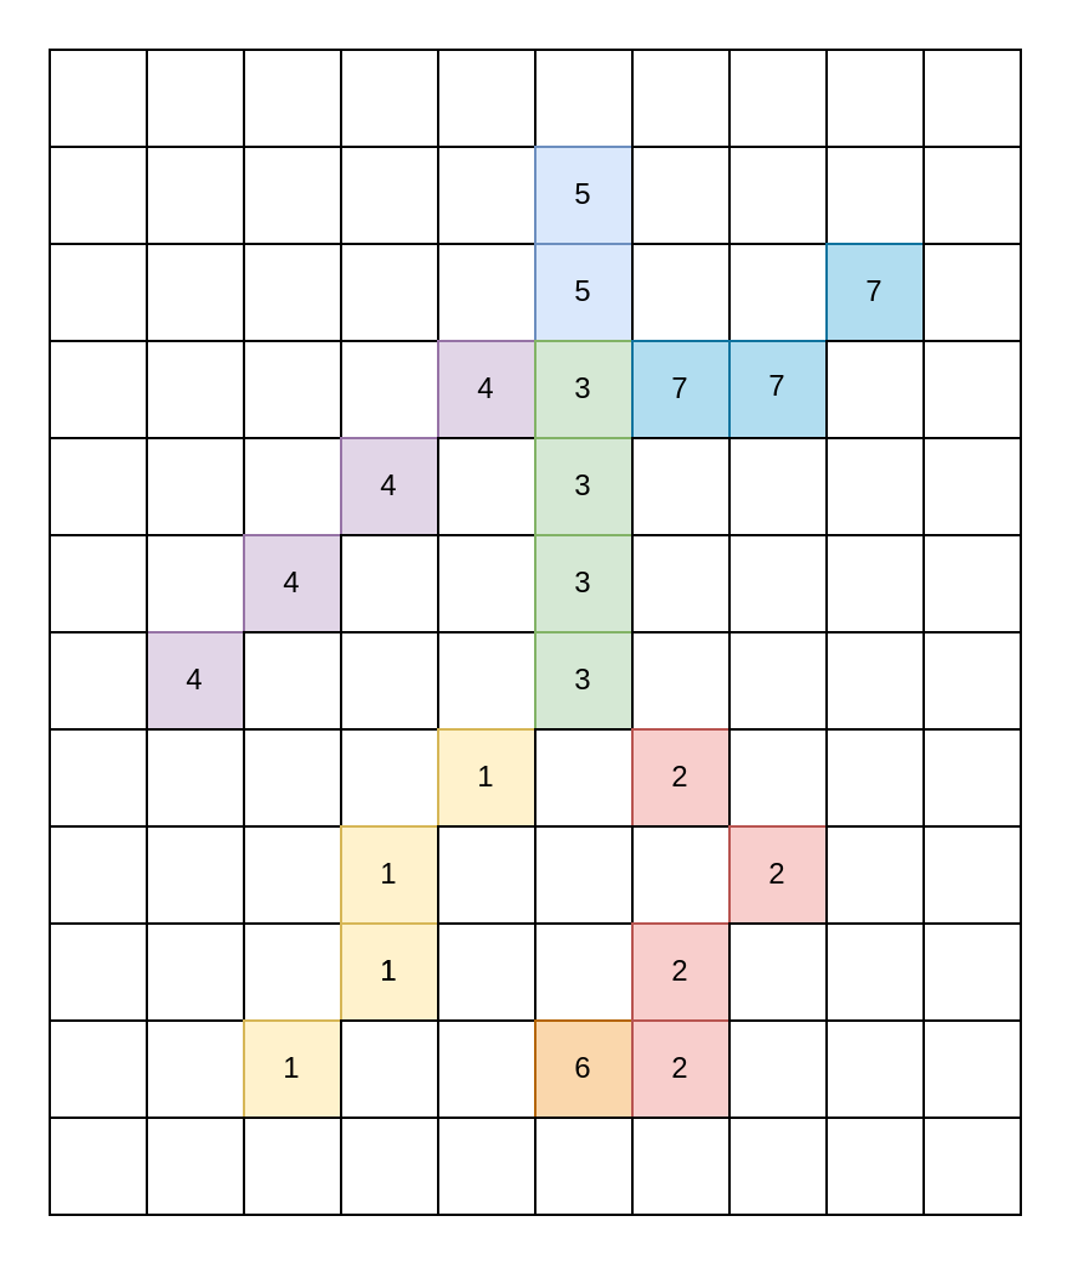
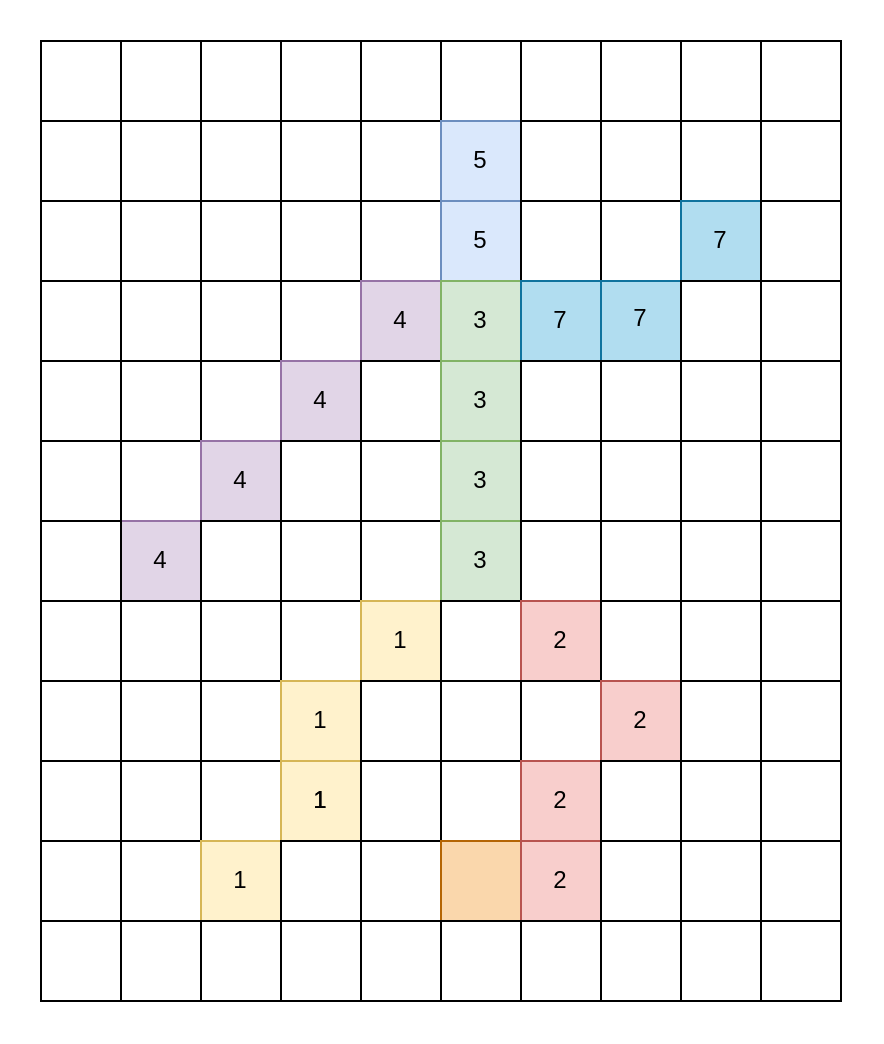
- <mxCell id="141" value="6" style="text;html=1;strokeColor=none;fillColor=none;align=center;verticalAlign=middle;whiteSpace=wrap;rounded=0;" vertex="1" parent="1"><mxGeometry x="220" y="430" width="40" height="20" as="geometry" /></mxCell>
